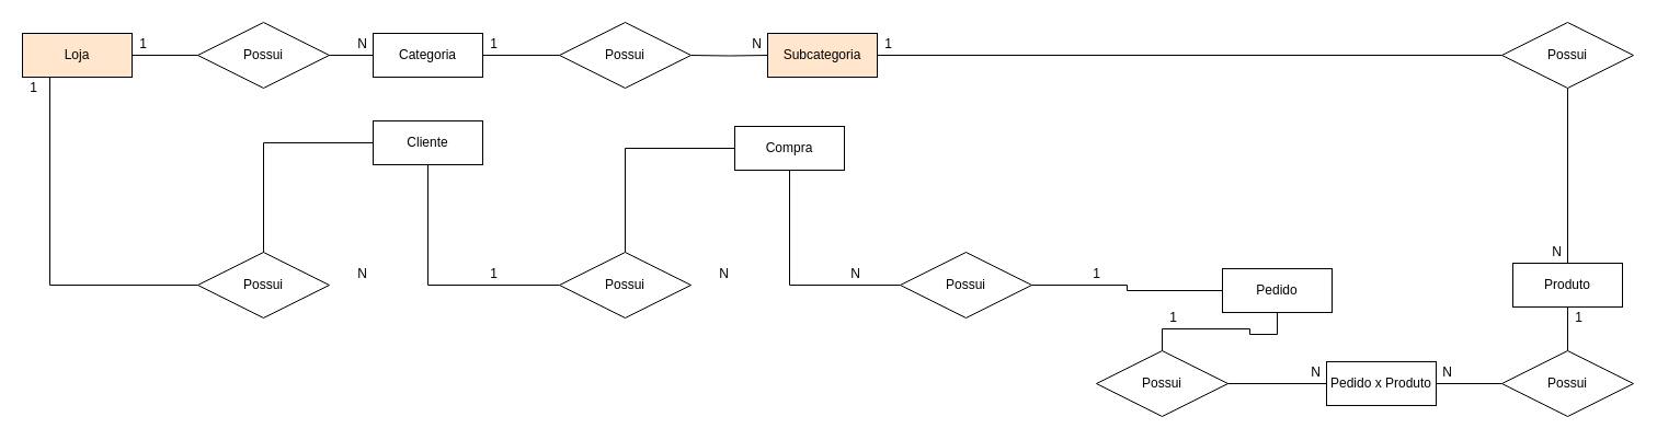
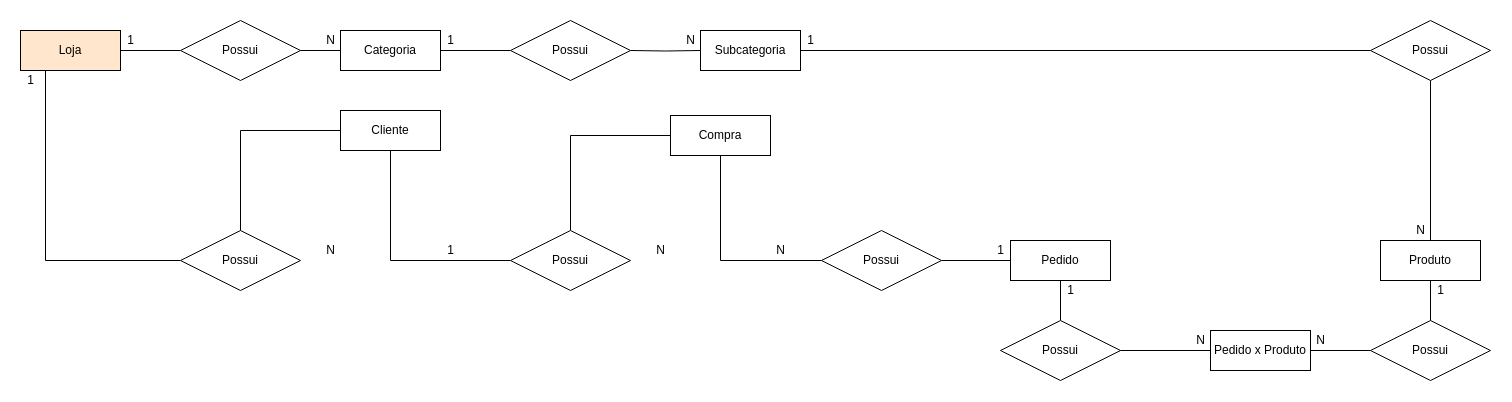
- <mxCell id="32" value="Subcategoria" style="whiteSpace=wrap;html=1;align=center;fillColor=#ffe6cc;" parent="1" vertex="1"><mxGeometry x="700" y="30" width="100" height="40" as="geometry" /></mxCell>
+ <mxCell id="32" value="Subcategoria" style="whiteSpace=wrap;html=1;align=center;" parent="1" vertex="1"><mxGeometry x="700" y="30" width="100" height="40" as="geometry" /></mxCell>
- <mxCell id="19" value="Pedido" style="whiteSpace=wrap;html=1;align=center;" parent="1" vertex="1"><mxGeometry x="1115" y="245" width="100" height="40" as="geometry" /></mxCell>
+ <mxCell id="19" value="Pedido" style="whiteSpace=wrap;html=1;align=center;" parent="1" vertex="1"><mxGeometry x="1010" y="240" width="100" height="40" as="geometry" /></mxCell>
